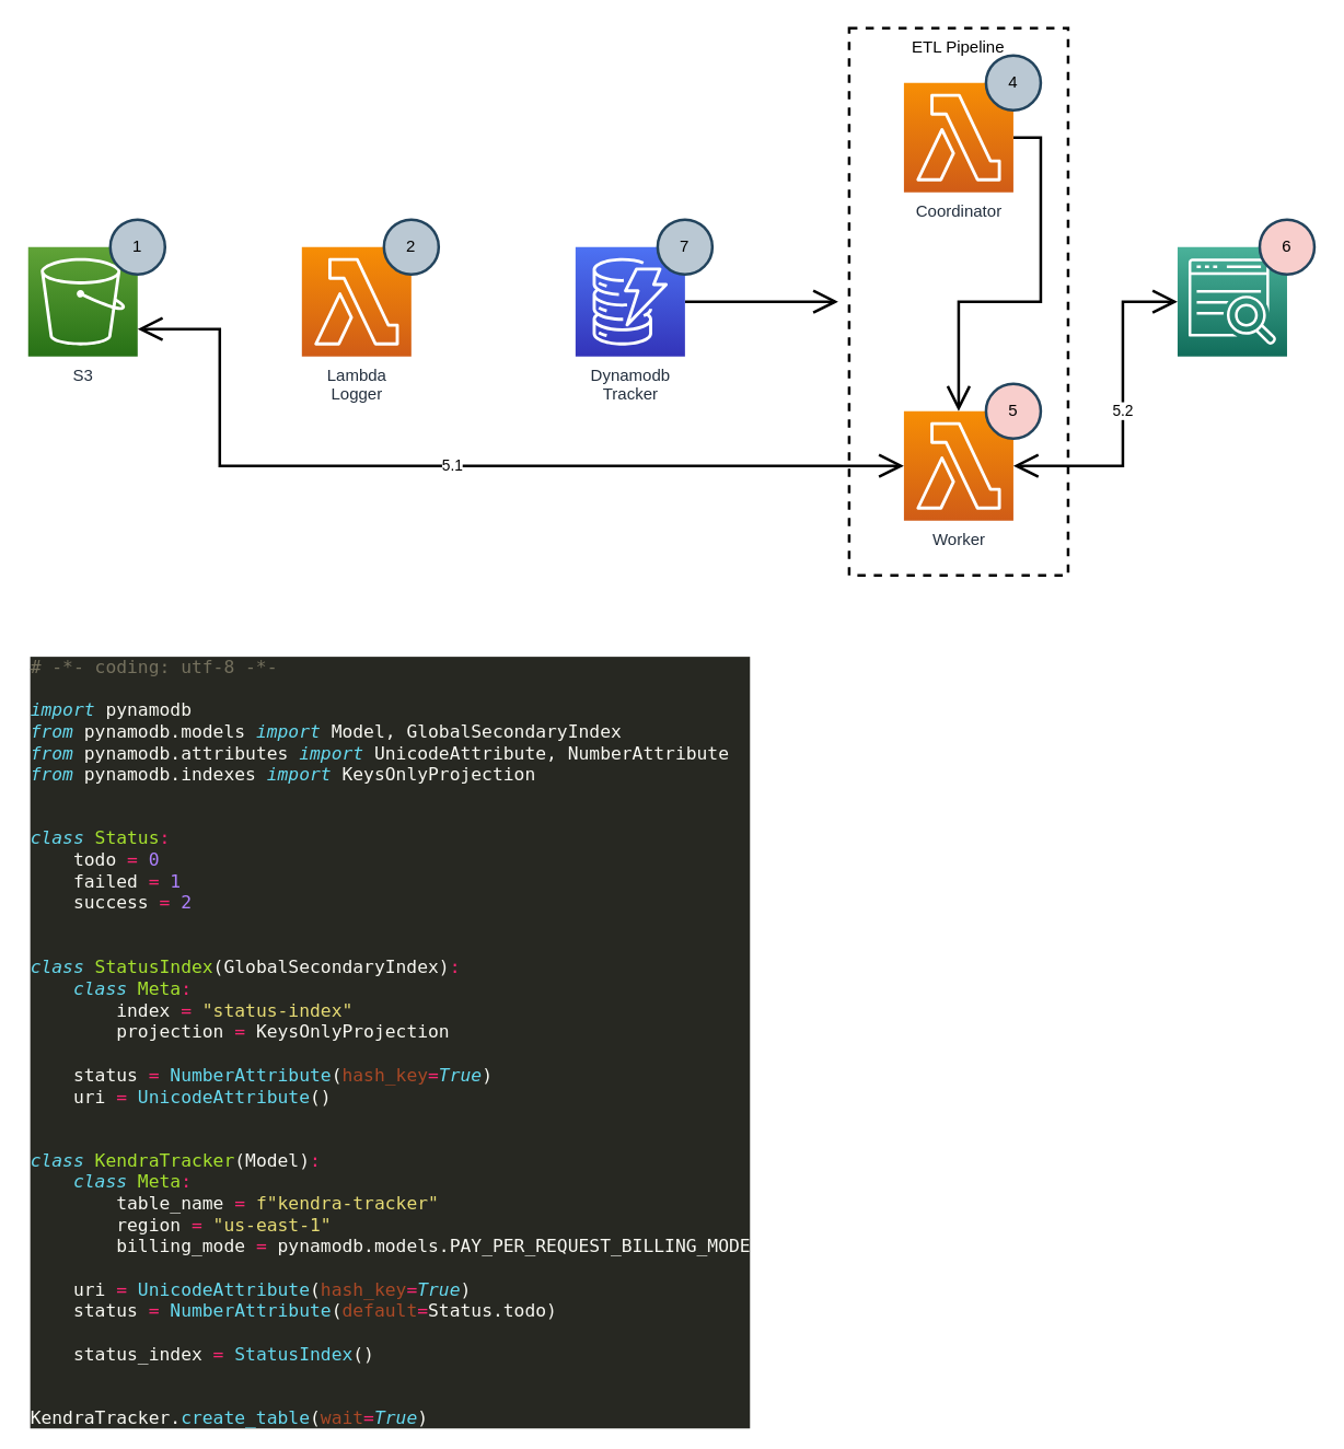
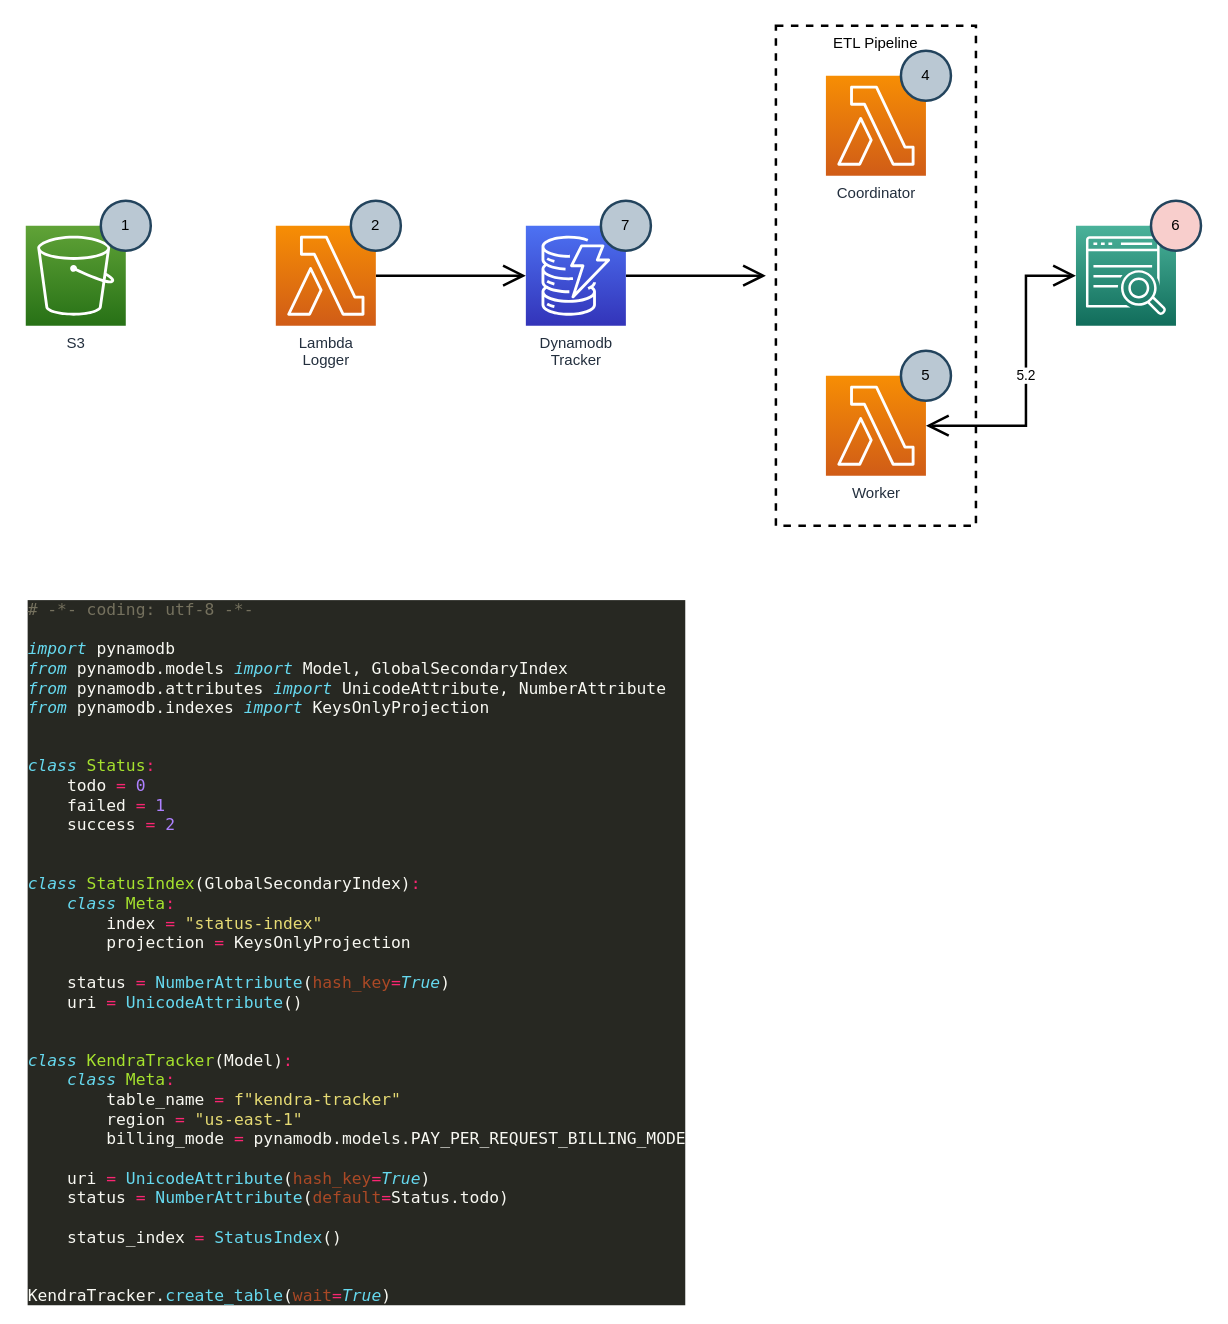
- <mxCell id="8" style="edgeStyle=orthogonalEdgeStyle;rounded=0;orthogonalLoop=1;jettySize=auto;html=1;exitX=1;exitY=0.5;exitDx=0;exitDy=0;exitPerimeter=0;entryX=0.5;entryY=0;entryDx=0;entryDy=0;entryPerimeter=0;endArrow=open;startSize=14;endSize=14;sourcePerimeterSpacing=8;targetPerimeterSpacing=8;strokeWidth=2;" edge="1" parent="1" source="9" target="12"><mxGeometry relative="1" as="geometry"><Array as="points"><mxPoint x="760" y="100" /><mxPoint x="760" y="220" /><mxPoint x="700" y="220" /></Array></mxGeometry></mxCell>
+ <mxCell id="3" style="edgeStyle=none;curved=1;rounded=0;orthogonalLoop=1;jettySize=auto;html=1;exitX=1;exitY=0.5;exitDx=0;exitDy=0;exitPerimeter=0;entryX=0;entryY=0.5;entryDx=0;entryDy=0;entryPerimeter=0;endArrow=open;startSize=14;endSize=14;sourcePerimeterSpacing=8;targetPerimeterSpacing=8;strokeWidth=2;" parent="1" source="4" target="6" edge="1"><mxGeometry relative="1" as="geometry" /></mxCell>
- <mxCell id="19" value="5" style="ellipse;whiteSpace=wrap;html=1;aspect=fixed;hachureGap=4;pointerEvents=0;strokeWidth=2;fillColor=#f8cecc;verticalAlign=middle;strokeColor=#23445d;" vertex="1" parent="1"><mxGeometry x="720" y="280" width="40" height="40" as="geometry" /></mxCell>
+ <mxCell id="19" value="5" style="ellipse;whiteSpace=wrap;html=1;aspect=fixed;hachureGap=4;pointerEvents=0;strokeWidth=2;fillColor=#bac8d3;verticalAlign=middle;strokeColor=#23445d;" vertex="1" parent="1"><mxGeometry x="720" y="280" width="40" height="40" as="geometry" /></mxCell>
- <mxCell id="10" value="5.1" style="edgeStyle=orthogonalEdgeStyle;rounded=0;orthogonalLoop=1;jettySize=auto;html=1;exitX=0;exitY=0.5;exitDx=0;exitDy=0;exitPerimeter=0;entryX=1;entryY=0.75;entryDx=0;entryDy=0;entryPerimeter=0;endArrow=open;startSize=14;endSize=14;sourcePerimeterSpacing=8;targetPerimeterSpacing=8;strokeWidth=2;startArrow=open;startFill=0;" edge="1" parent="1" source="12" target="2"><mxGeometry relative="1" as="geometry"><Array as="points"><mxPoint x="160" y="340" /><mxPoint x="160" y="240" /></Array></mxGeometry></mxCell>
